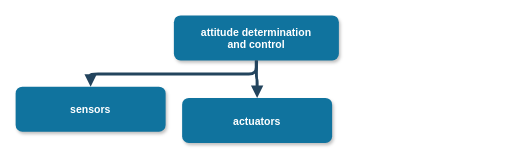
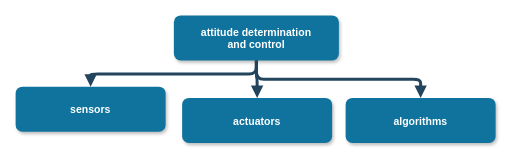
+ <mxCell id="8" value="" style="edgeStyle=elbowEdgeStyle;elbow=vertical;strokeWidth=4;endArrow=block;endFill=1;fontStyle=1;strokeColor=#23445D;" edge="1" parent="1" source="2" target="5"><mxGeometry x="32" y="410" width="100" height="100" as="geometry"><mxPoint x="-408" y="-60" as="sourcePoint" /><mxPoint x="-308" y="-160" as="targetPoint" /></mxGeometry></mxCell>
+ <mxCell id="5" value="algorithms" style="rounded=1;fillColor=#10739E;strokeColor=none;shadow=1;gradientColor=none;fontStyle=1;fontColor=#FFFFFF;fontSize=14;" vertex="1" parent="1"><mxGeometry x="460" y="130" width="200" height="60" as="geometry" /></mxCell>
